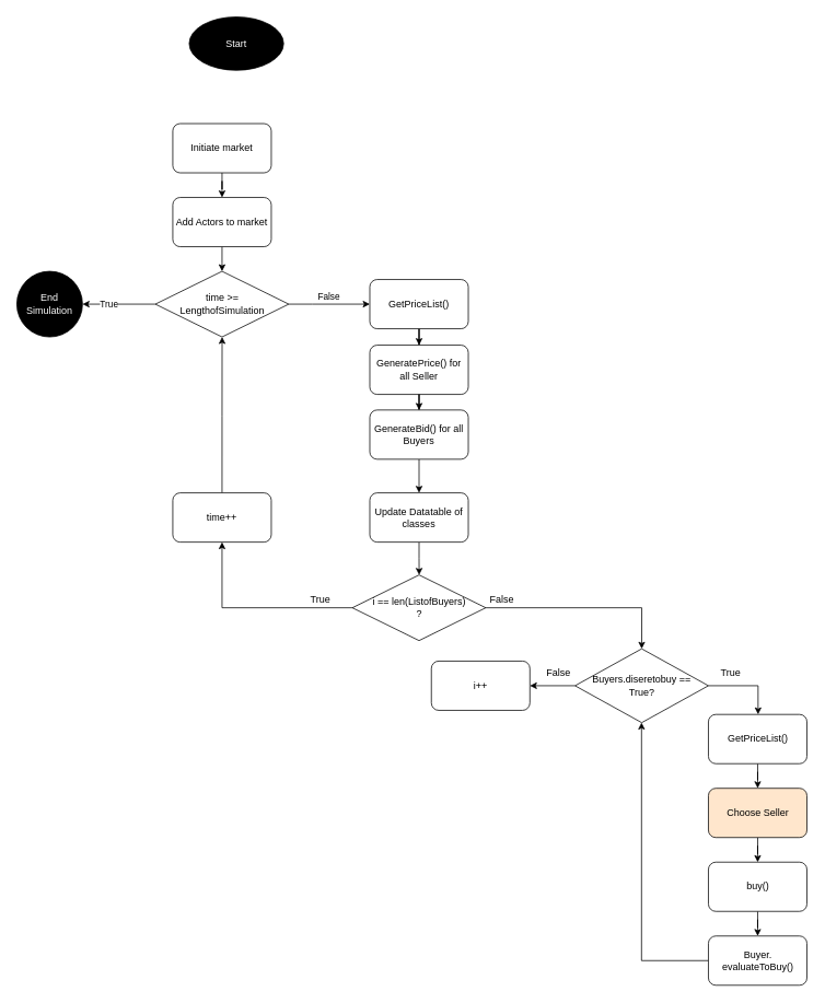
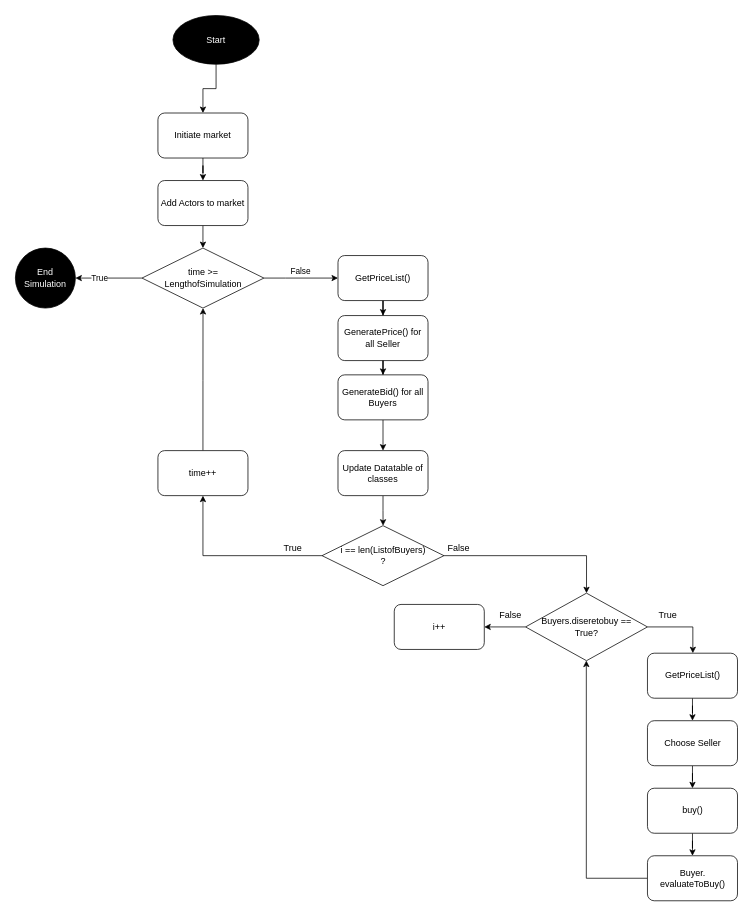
+ <mxCell id="37" style="edgeStyle=orthogonalEdgeStyle;rounded=0;orthogonalLoop=1;jettySize=auto;html=1;fontColor=#FFFFFF;" edge="1" parent="1" source="38" target="5"><mxGeometry relative="1" as="geometry" /></mxCell>
- <mxCell id="27" value="Choose Seller" style="whiteSpace=wrap;html=1;rounded=1;fillColor=#ffe6cc;" vertex="1" parent="1"><mxGeometry x="862.5" y="960" width="120" height="60" as="geometry" /></mxCell>
+ <mxCell id="27" value="Choose Seller" style="whiteSpace=wrap;html=1;rounded=1;" vertex="1" parent="1"><mxGeometry x="862.5" y="960" width="120" height="60" as="geometry" /></mxCell>
